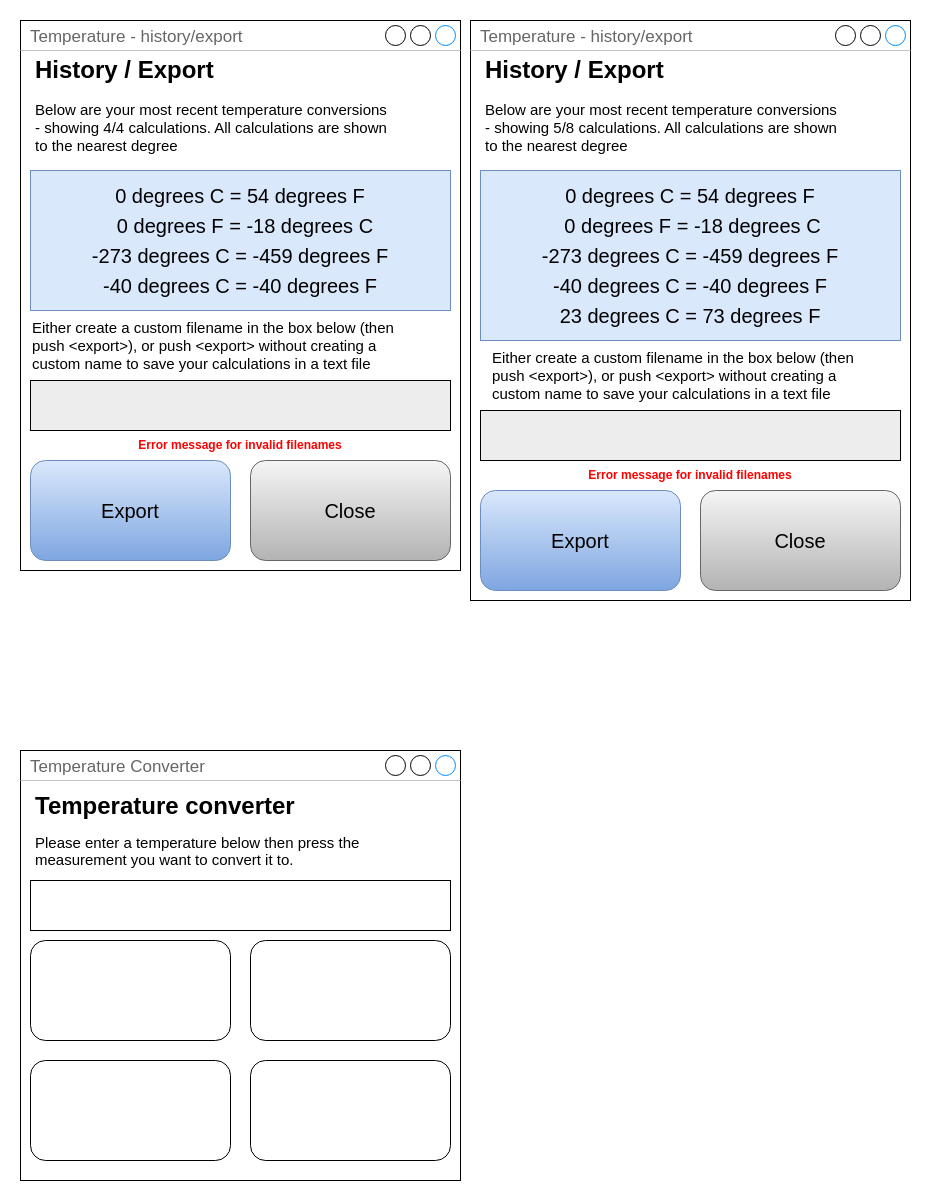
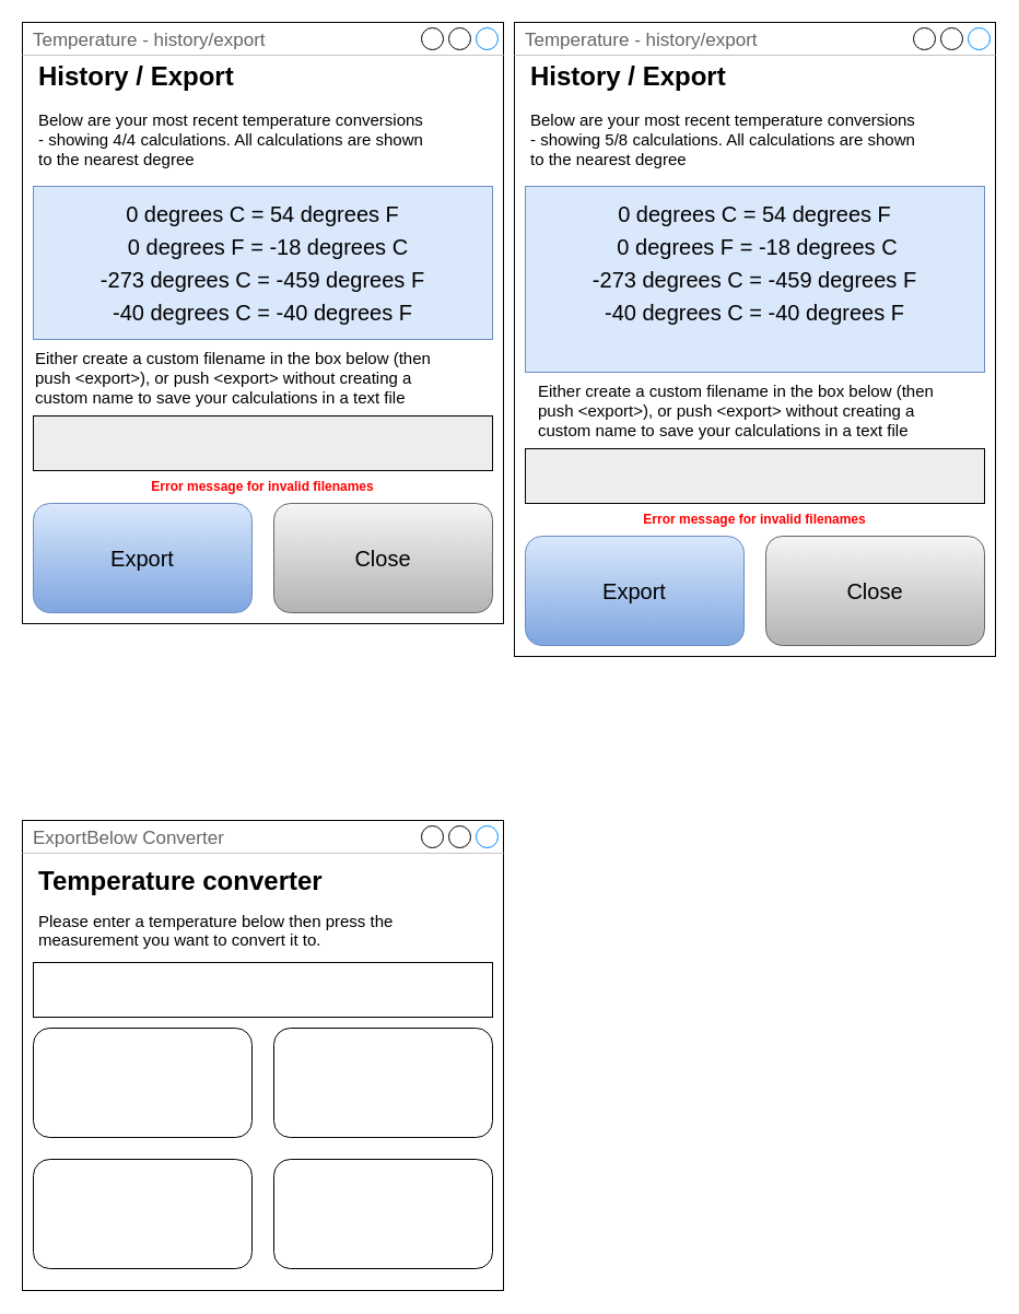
- <mxCell id="26" value="&lt;font style=&quot;font-size: 20px;&quot;&gt;23 degrees C = 73 degrees F&lt;/font&gt;" style="text;html=1;strokeColor=none;fillColor=none;align=center;verticalAlign=middle;whiteSpace=wrap;rounded=0;" vertex="1" parent="1"><mxGeometry x="490" y="300" width="400" height="30" as="geometry" /></mxCell>
- <mxCell id="27" value="Temperature Converter" style="strokeWidth=1;shadow=0;dashed=0;align=center;html=1;shape=mxgraph.mockup.containers.window;align=left;verticalAlign=top;spacingLeft=8;strokeColor2=#008cff;strokeColor3=#c4c4c4;fontColor=#666666;mainText=;fontSize=17;labelBackgroundColor=none;whiteSpace=wrap;" vertex="1" parent="1"><mxGeometry x="20" y="750" width="440" height="430" as="geometry" /></mxCell>
+ <mxCell id="27" value="ExportBelow Converter" style="strokeWidth=1;shadow=0;dashed=0;align=center;html=1;shape=mxgraph.mockup.containers.window;align=left;verticalAlign=top;spacingLeft=8;strokeColor2=#008cff;strokeColor3=#c4c4c4;fontColor=#666666;mainText=;fontSize=17;labelBackgroundColor=none;whiteSpace=wrap;" vertex="1" parent="1"><mxGeometry x="20" y="750" width="440" height="430" as="geometry" /></mxCell>
